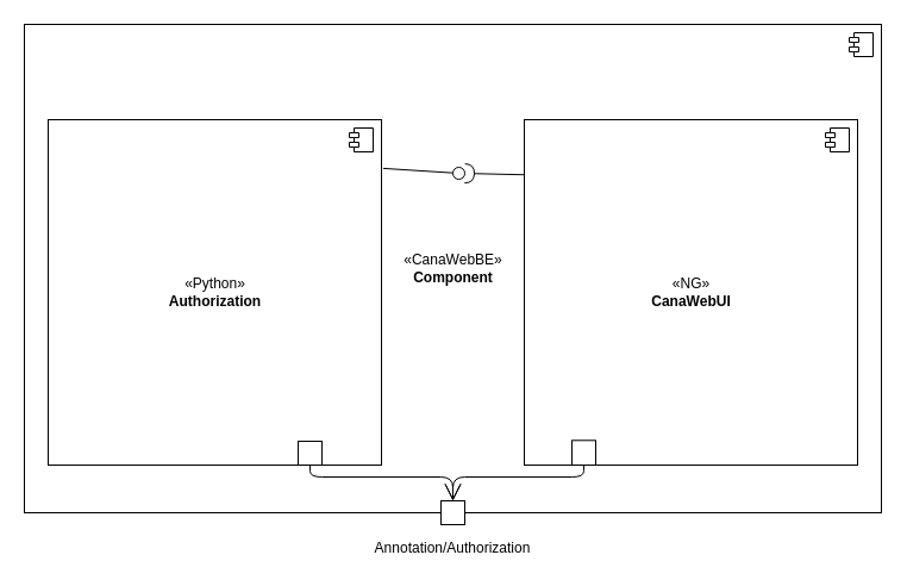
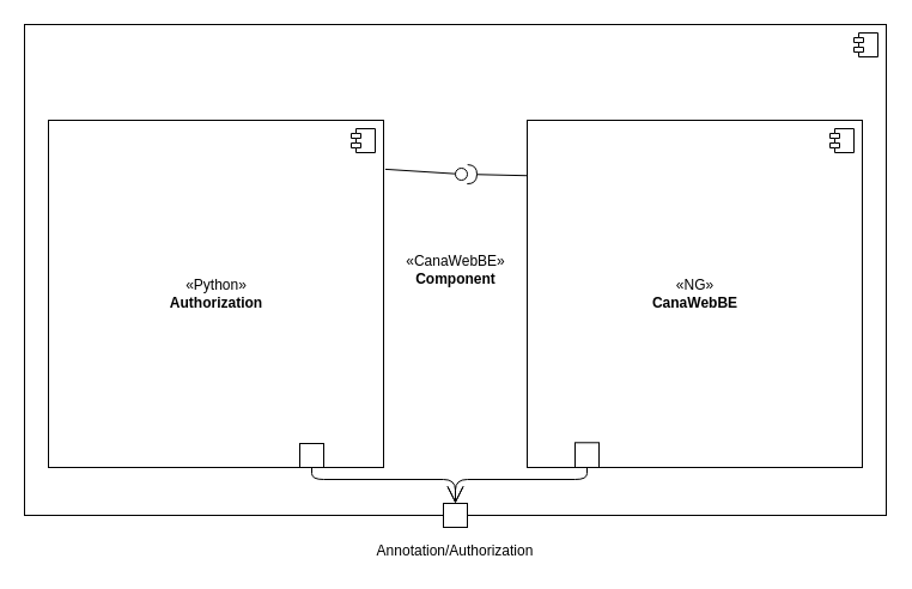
- <mxCell id="6" value="«NG»&lt;br&gt;&lt;b&gt;CanaWebUI&lt;/b&gt;" style="html=1;" vertex="1" parent="1"><mxGeometry x="440" y="100" width="280" height="290" as="geometry" /></mxCell>
+ <mxCell id="6" value="«NG»&lt;br&gt;&lt;b&gt;CanaWebBE&lt;/b&gt;" style="html=1;" vertex="1" parent="1"><mxGeometry x="440" y="100" width="280" height="290" as="geometry" /></mxCell>
